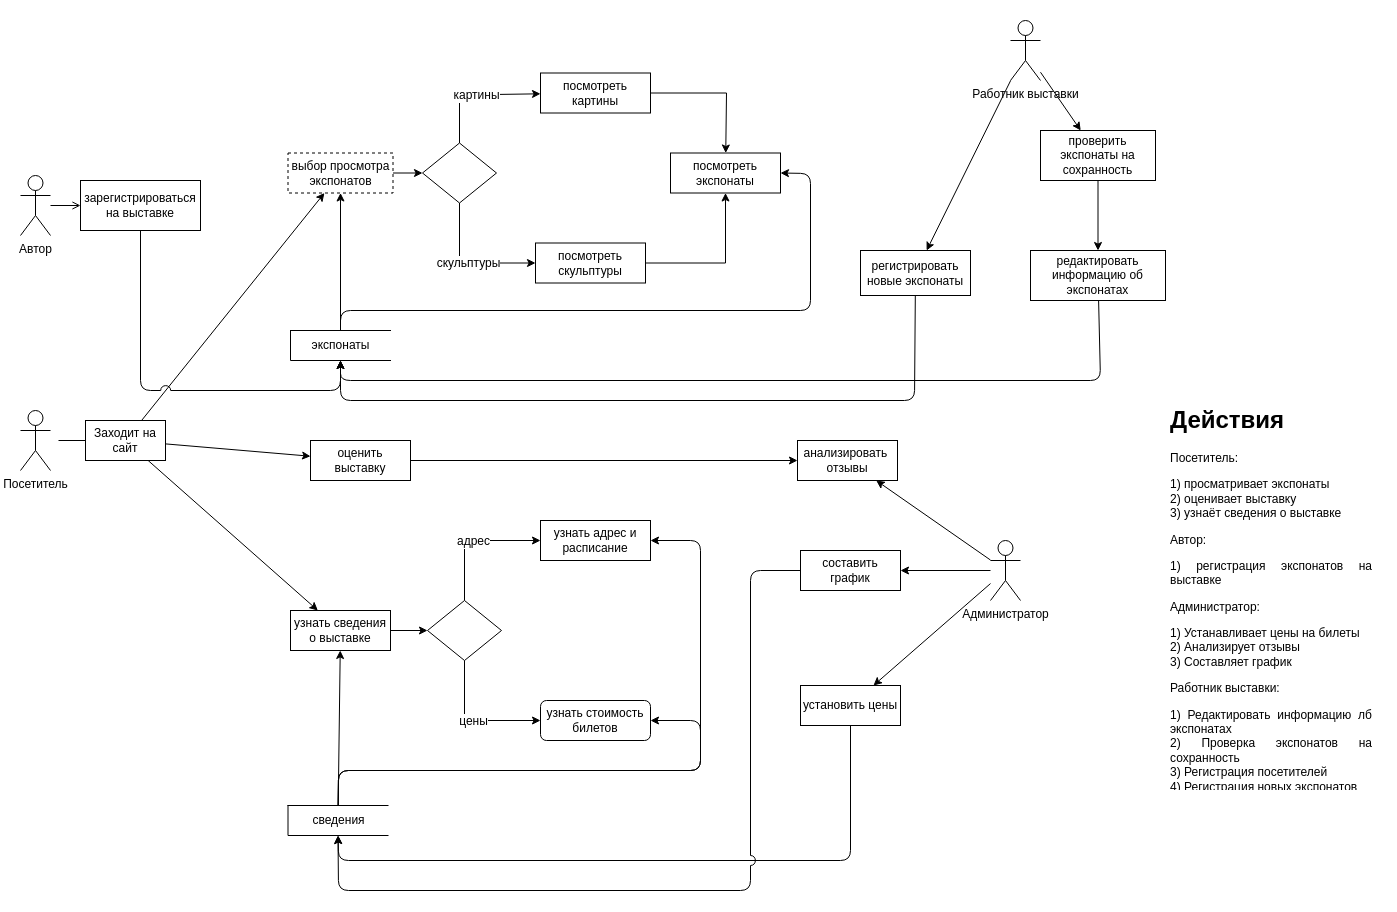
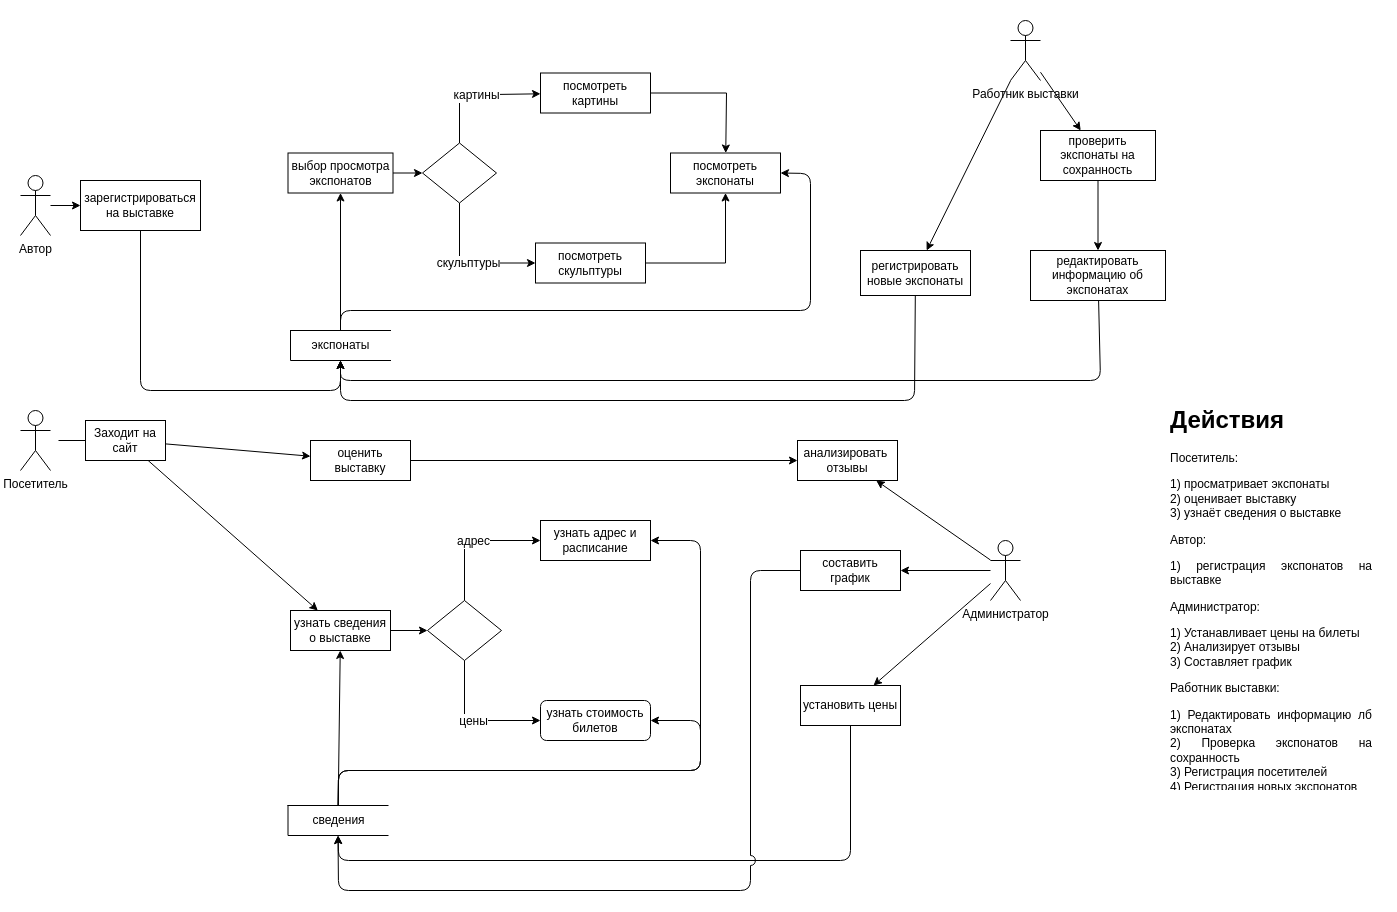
- <mxCell id="20" value="выбор просмотра экспонатов" style="rounded=0;whiteSpace=wrap;html=1;hachureGap=4;pointerEvents=0;strokeWidth=1;dashed=1;" parent="1" vertex="1"><mxGeometry x="287.5" y="152.5" width="105" height="40" as="geometry" /></mxCell>
+ <mxCell id="20" value="выбор просмотра экспонатов" style="rounded=0;whiteSpace=wrap;html=1;hachureGap=4;pointerEvents=0;strokeWidth=1;" parent="1" vertex="1"><mxGeometry x="287.5" y="152.5" width="105" height="40" as="geometry" /></mxCell>
- <mxCell id="32" value="" style="endArrow=open;html=1;fontSize=12;" parent="1" source="31" target="33" edge="1"><mxGeometry width="50" height="50" relative="1" as="geometry"><mxPoint x="-105" y="260" as="sourcePoint" /><mxPoint x="5" y="191.105" as="targetPoint" /></mxGeometry></mxCell>
+ <mxCell id="32" value="" style="endArrow=classic;html=1;fontSize=12;" parent="1" source="31" target="33" edge="1"><mxGeometry width="50" height="50" relative="1" as="geometry"><mxPoint x="-105" y="260" as="sourcePoint" /><mxPoint x="5" y="191.105" as="targetPoint" /></mxGeometry></mxCell>
- <mxCell id="56" value="" style="endArrow=classic;html=1;" parent="1" source="4" target="20" edge="1"><mxGeometry width="50" height="50" relative="1" as="geometry"><mxPoint x="540" y="290" as="sourcePoint" /><mxPoint x="590" y="240" as="targetPoint" /></mxGeometry></mxCell>
